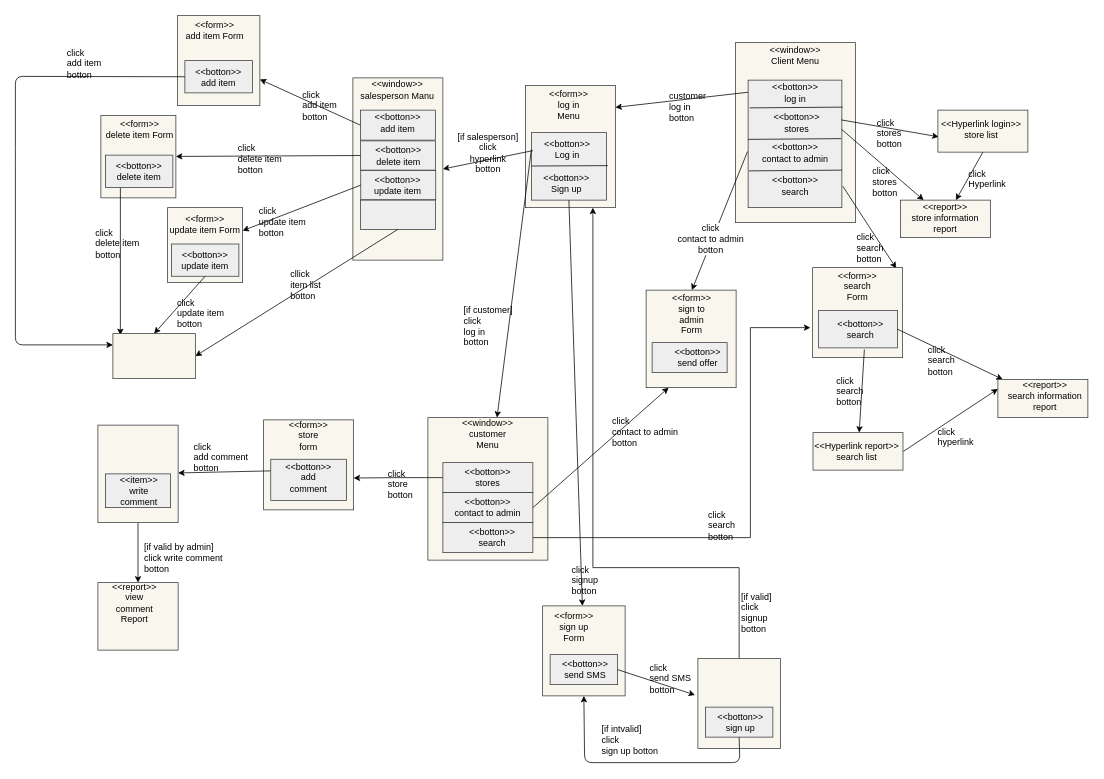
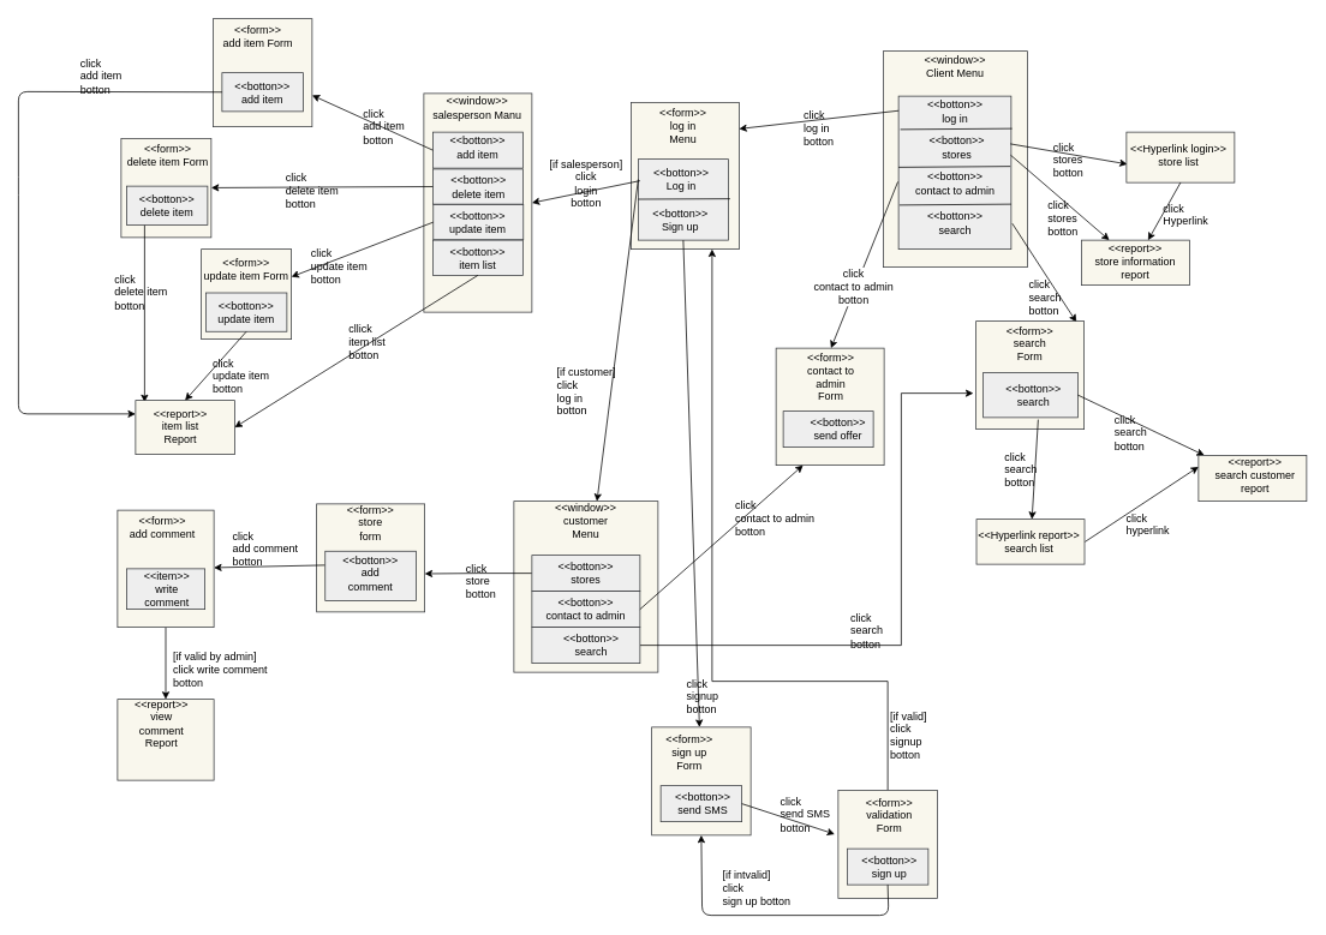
- <mxCell id="15" value="customer&amp;nbsp;&lt;br&gt;log in&amp;nbsp;&lt;br&gt;botton&lt;br&gt;" style="text;html=1;resizable=0;points=[];autosize=1;align=left;verticalAlign=top;spacingTop=-4;" parent="1" vertex="1"><mxGeometry x="890" y="118" width="50" height="40" as="geometry" /></mxCell>
+ <mxCell id="15" value="click&amp;nbsp;&lt;br&gt;log in&amp;nbsp;&lt;br&gt;botton&lt;br&gt;" style="text;html=1;resizable=0;points=[];autosize=1;align=left;verticalAlign=top;spacingTop=-4;" parent="1" vertex="1"><mxGeometry x="890" y="118" width="50" height="40" as="geometry" /></mxCell>
- <mxCell id="82" value="[if salesperson]&lt;br&gt;click&lt;br&gt;hyperlink&lt;br&gt;botton&lt;br&gt;" style="text;html=1;resizable=0;points=[];autosize=1;align=center;verticalAlign=top;spacingTop=-4;" parent="1" vertex="1"><mxGeometry x="600" y="172" width="100" height="60" as="geometry" /></mxCell>
+ <mxCell id="82" value="[if salesperson]&lt;br&gt;click&lt;br&gt;login&lt;br&gt;botton&lt;br&gt;" style="text;html=1;resizable=0;points=[];autosize=1;align=center;verticalAlign=top;spacingTop=-4;" parent="1" vertex="1"><mxGeometry x="600" y="172" width="100" height="60" as="geometry" /></mxCell>
+ <mxCell id="100" value="&amp;lt;&amp;lt;botton&amp;gt;&amp;gt;&lt;br&gt;item list&lt;br&gt;" style="text;html=1;strokeColor=none;fillColor=none;align=center;verticalAlign=middle;whiteSpace=wrap;rounded=0;" parent="1" vertex="1"><mxGeometry x="500" y="276" width="60" height="20" as="geometry" /></mxCell>
- <mxCell id="28" value="&amp;lt;&amp;lt;form&amp;gt;&amp;gt;&lt;br&gt;sign to admin Form&lt;br&gt;" style="text;html=1;strokeColor=none;fillColor=none;align=center;verticalAlign=middle;whiteSpace=wrap;rounded=0;" parent="1" vertex="1"><mxGeometry x="902" y="408" width="40" height="20" as="geometry" /></mxCell>
+ <mxCell id="28" value="&amp;lt;&amp;lt;form&amp;gt;&amp;gt;&lt;br&gt;contact to admin Form&lt;br&gt;" style="text;html=1;strokeColor=none;fillColor=none;align=center;verticalAlign=middle;whiteSpace=wrap;rounded=0;" parent="1" vertex="1"><mxGeometry x="902" y="408" width="40" height="20" as="geometry" /></mxCell>
+ <mxCell id="103" value="&amp;lt;&amp;lt;report&amp;gt;&amp;gt;&lt;br&gt;item list Report&lt;br&gt;" style="text;html=1;strokeColor=none;fillColor=none;align=center;verticalAlign=middle;whiteSpace=wrap;rounded=0;" parent="1" vertex="1"><mxGeometry x="160" y="463" width="80" height="20" as="geometry" /></mxCell>
- <mxCell id="40" value="&amp;lt;&amp;lt;report&amp;gt;&amp;gt;&lt;br&gt;search information report&lt;br&gt;" style="text;html=1;strokeColor=none;fillColor=none;align=center;verticalAlign=middle;whiteSpace=wrap;rounded=0;" parent="1" vertex="1"><mxGeometry x="1338" y="517" width="110" height="20" as="geometry" /></mxCell>
+ <mxCell id="40" value="&amp;lt;&amp;lt;report&amp;gt;&amp;gt;&lt;br&gt;search customer report&lt;br&gt;" style="text;html=1;strokeColor=none;fillColor=none;align=center;verticalAlign=middle;whiteSpace=wrap;rounded=0;" parent="1" vertex="1"><mxGeometry x="1338" y="517" width="110" height="20" as="geometry" /></mxCell>
+ <mxCell id="124" value="&amp;lt;&amp;lt;form&amp;gt;&amp;gt;&lt;br&gt;add comment&lt;br&gt;" style="text;html=1;strokeColor=none;fillColor=none;align=center;verticalAlign=middle;whiteSpace=wrap;rounded=0;" parent="1" vertex="1"><mxGeometry x="140" y="575" width="80" height="20" as="geometry" /></mxCell>
+ <mxCell id="108" value="&amp;lt;&amp;lt;form&amp;gt;&amp;gt;&lt;br&gt;validation Form&lt;br&gt;" style="text;html=1;strokeColor=none;fillColor=none;align=center;verticalAlign=middle;whiteSpace=wrap;rounded=0;" parent="1" vertex="1"><mxGeometry x="952" y="895" width="70" height="20" as="geometry" /></mxCell>
